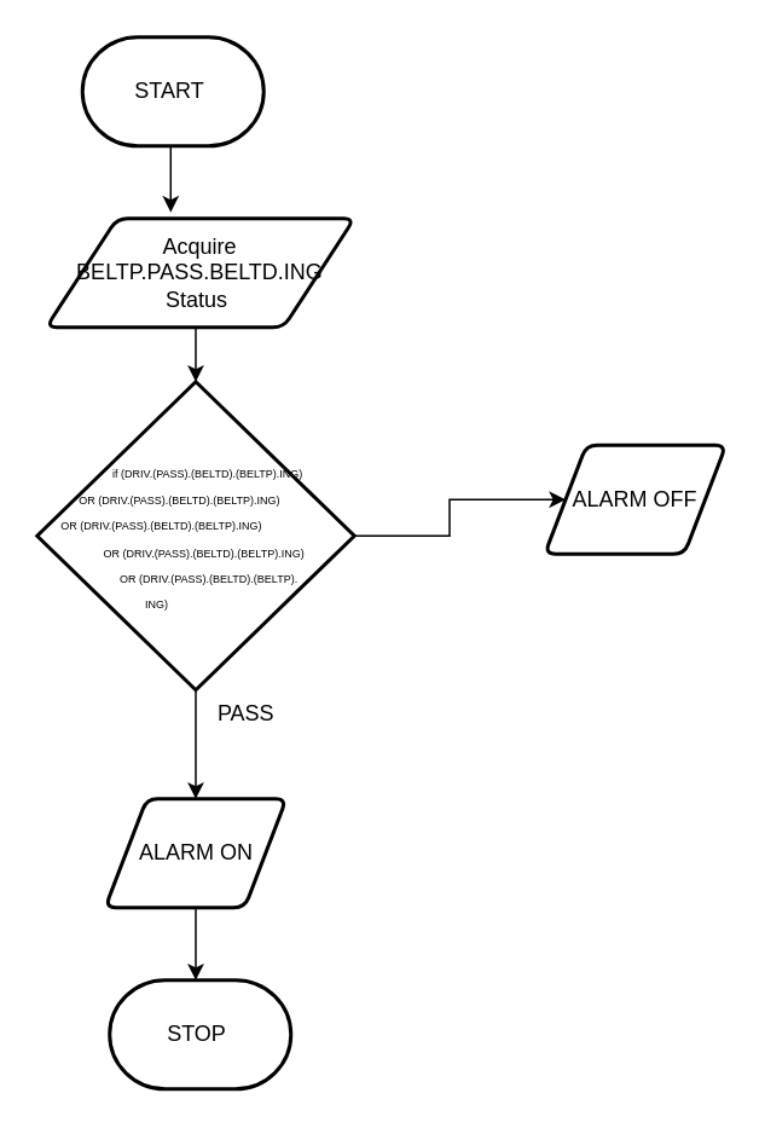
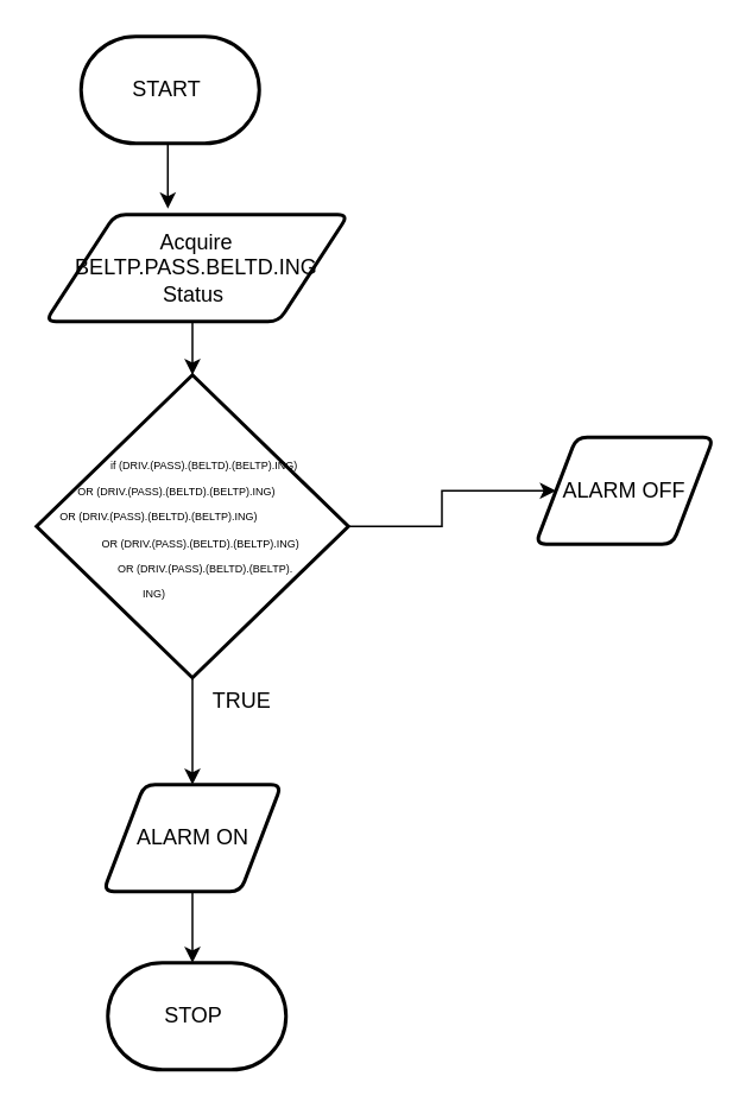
- <mxCell id="11" value="PASS" style="text;html=1;align=center;verticalAlign=middle;resizable=0;points=[];autosize=1;strokeColor=none;fillColor=none;" parent="1" vertex="1"><mxGeometry x="105" y="378" width="60" height="30" as="geometry" /></mxCell>
+ <mxCell id="11" value="TRUE" style="text;html=1;align=center;verticalAlign=middle;resizable=0;points=[];autosize=1;strokeColor=none;fillColor=none;" parent="1" vertex="1"><mxGeometry x="105" y="378" width="60" height="30" as="geometry" /></mxCell>
